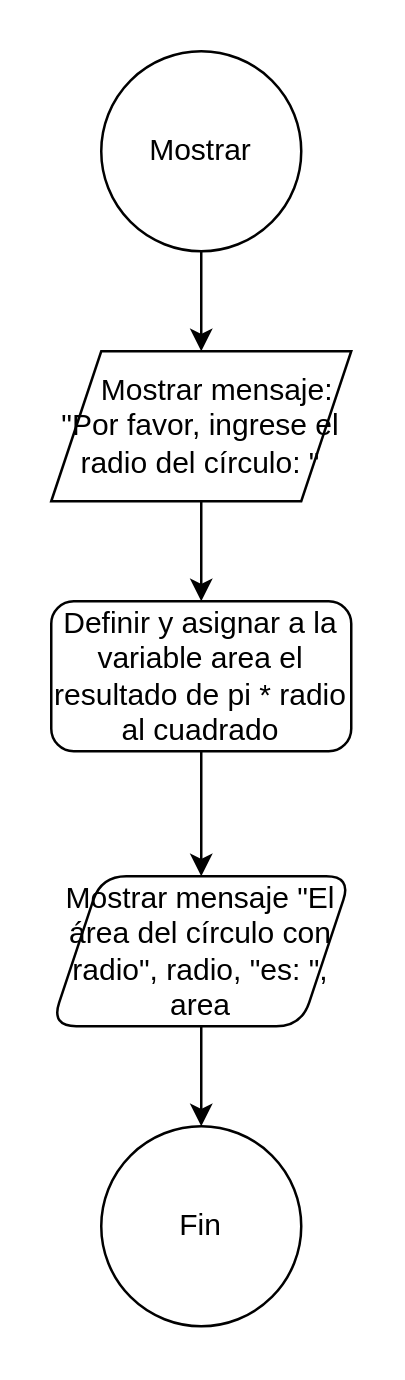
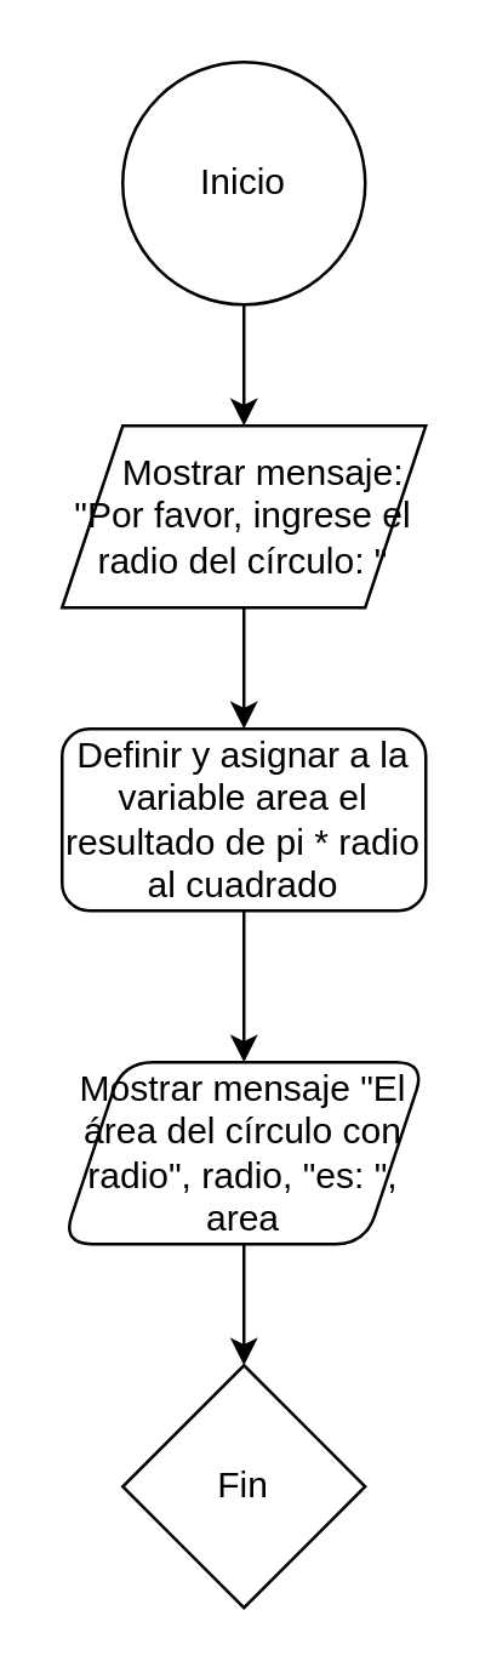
- <mxCell id="3" value="Mostrar" style="ellipse;whiteSpace=wrap;html=1;aspect=fixed;" vertex="1" parent="1"><mxGeometry x="40" y="20" width="80" height="80" as="geometry" /></mxCell>
+ <mxCell id="3" value="Inicio" style="ellipse;whiteSpace=wrap;html=1;aspect=fixed;" vertex="1" parent="1"><mxGeometry x="40" y="20" width="80" height="80" as="geometry" /></mxCell>
- <mxCell id="10" value="Fin" style="ellipse;whiteSpace=wrap;html=1;rounded=1;" vertex="1" parent="1"><mxGeometry x="40" y="450" width="80" height="80" as="geometry" /></mxCell>
+ <mxCell id="10" value="Fin" style="rhombus;whiteSpace=wrap;html=1;" vertex="1" parent="1"><mxGeometry x="40" y="450" width="80" height="80" as="geometry" /></mxCell>
